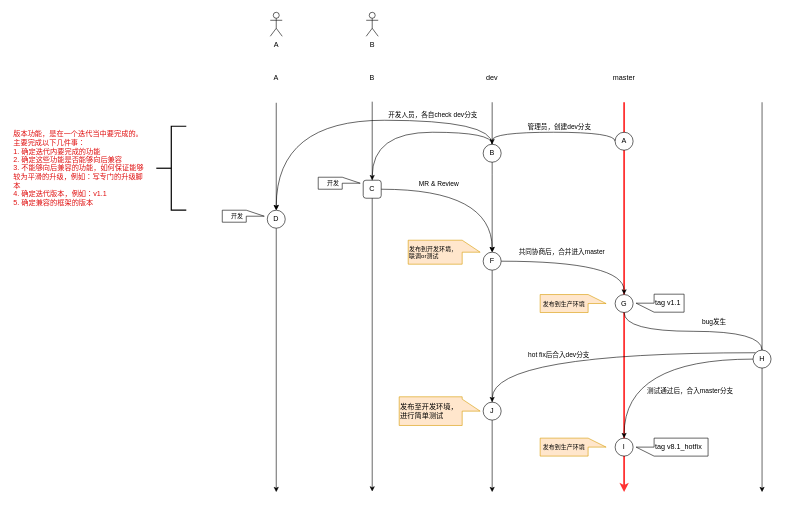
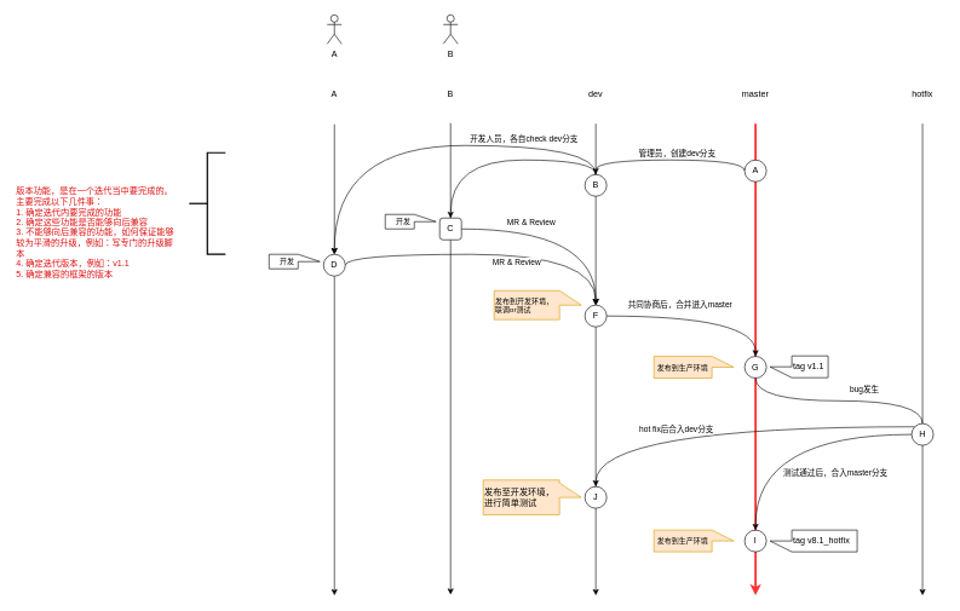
+ <mxCell id="44" value="hotfix" style="text;html=1;align=center;verticalAlign=middle;whiteSpace=wrap;rounded=0;" parent="1" vertex="1"><mxGeometry x="1240" y="110" width="60" height="40.0" as="geometry" /></mxCell>
- <mxCell id="9" value="版本功能，是在一个迭代当中要完成的。主要完成以下几件事：&lt;div&gt;1. 确定迭代内要完成的功能&amp;nbsp;&lt;/div&gt;&lt;div&gt;2. 确定这些功能是否能够向后兼容&lt;/div&gt;&lt;div&gt;3. 不能够向后兼容的功能，如何保证能够较为平滑的升级，例如：写专门的升级脚本&lt;/div&gt;&lt;div&gt;4. 确定迭代版本，例如：v1.1&lt;/div&gt;&lt;div&gt;5. 确定兼容的框架的版本&lt;/div&gt;" style="text;html=1;align=left;verticalAlign=middle;whiteSpace=wrap;rounded=0;fontColor=#e01010;" parent="1" vertex="1"><mxGeometry x="20" y="217.5" width="220" height="125" as="geometry" /></mxCell>
+ <mxCell id="9" value="版本功能，是在一个迭代当中要完成的。主要完成以下几件事：&lt;div&gt;1. 确定迭代内要完成的功能&amp;nbsp;&lt;/div&gt;&lt;div&gt;2. 确定这些功能是否能够向后兼容&lt;/div&gt;&lt;div&gt;3. 不能够向后兼容的功能，如何保证能够较为平滑的升级，例如：写专门的升级脚本&lt;/div&gt;&lt;div&gt;4. 确定迭代版本，例如：v1.1&lt;/div&gt;&lt;div&gt;5. 确定兼容的框架的版本&lt;/div&gt;" style="text;html=1;align=left;verticalAlign=middle;whiteSpace=wrap;rounded=0;fontColor=#e01010;" parent="1" vertex="1"><mxGeometry x="20" y="257.5" width="220" height="125" as="geometry" /></mxCell>
+ <mxCell id="10" style="edgeStyle=orthogonalEdgeStyle;rounded=0;orthogonalLoop=1;jettySize=auto;html=1;exitX=1;exitY=0.5;exitDx=0;exitDy=0;entryX=0.5;entryY=0;entryDx=0;entryDy=0;curved=1;" parent="1" source="50" target="48" edge="1"><mxGeometry relative="1" as="geometry"><Array as="points"><mxPoint x="475" y="350" /><mxPoint x="820" y="350" /></Array></mxGeometry></mxCell>
+ <mxCell id="11" value="MR &amp;amp; Review" style="edgeLabel;html=1;align=center;verticalAlign=middle;resizable=0;points=[];" parent="10" vertex="1" connectable="0"><mxGeometry x="0.248" y="3" relative="1" as="geometry"><mxPoint x="-18" y="13" as="offset" /></mxGeometry></mxCell>
